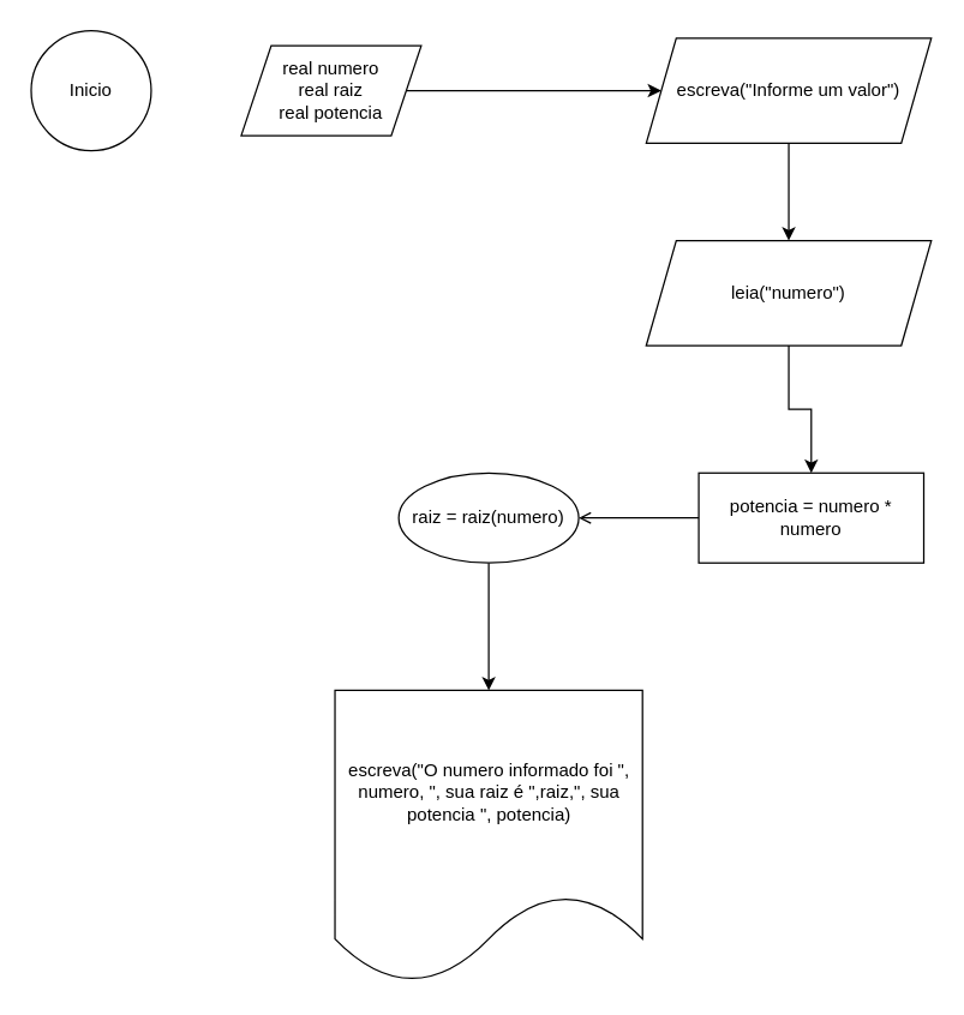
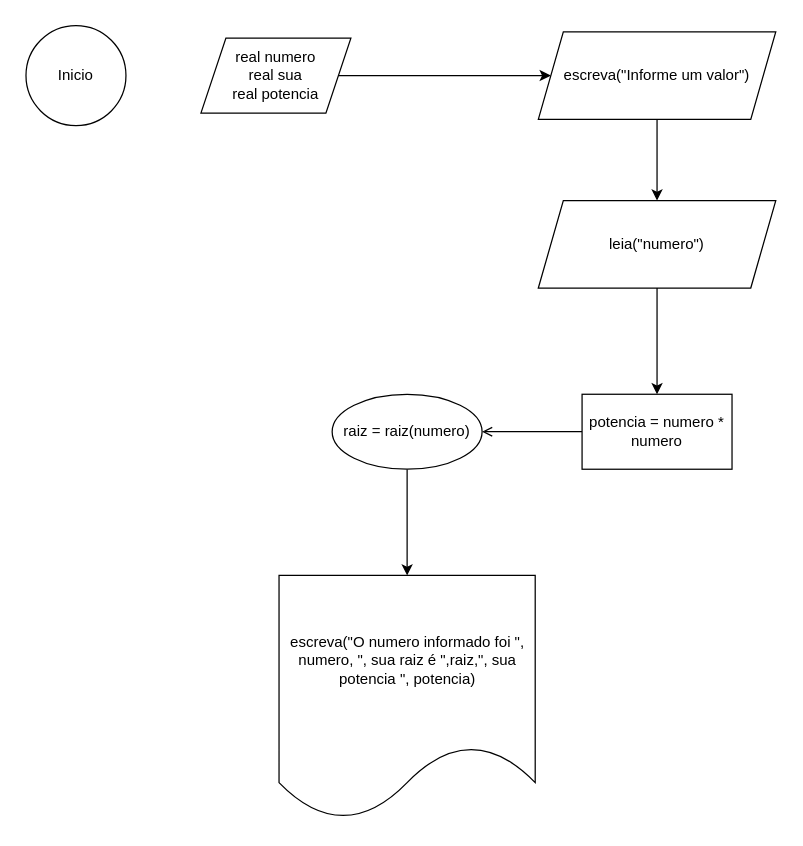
- <mxCell id="6" value="real numero&lt;div&gt;real raiz&lt;/div&gt;&lt;div&gt;real potencia&lt;/div&gt;" style="shape=parallelogram;perimeter=parallelogramPerimeter;whiteSpace=wrap;html=1;fixedSize=1;" vertex="1" parent="1"><mxGeometry x="160" y="30" width="120" height="60" as="geometry" /></mxCell>
+ <mxCell id="6" value="real numero&lt;div&gt;real sua&lt;/div&gt;&lt;div&gt;real potencia&lt;/div&gt;" style="shape=parallelogram;perimeter=parallelogramPerimeter;whiteSpace=wrap;html=1;fixedSize=1;" vertex="1" parent="1"><mxGeometry x="160" y="30" width="120" height="60" as="geometry" /></mxCell>
- <mxCell id="10" value="potencia = numero * numero" style="whiteSpace=wrap;html=1;" vertex="1" parent="1"><mxGeometry x="465" y="315" width="150" height="60" as="geometry" /></mxCell>
+ <mxCell id="10" value="potencia = numero * numero" style="whiteSpace=wrap;html=1;" vertex="1" parent="1"><mxGeometry x="465" y="315" width="120" height="60" as="geometry" /></mxCell>
